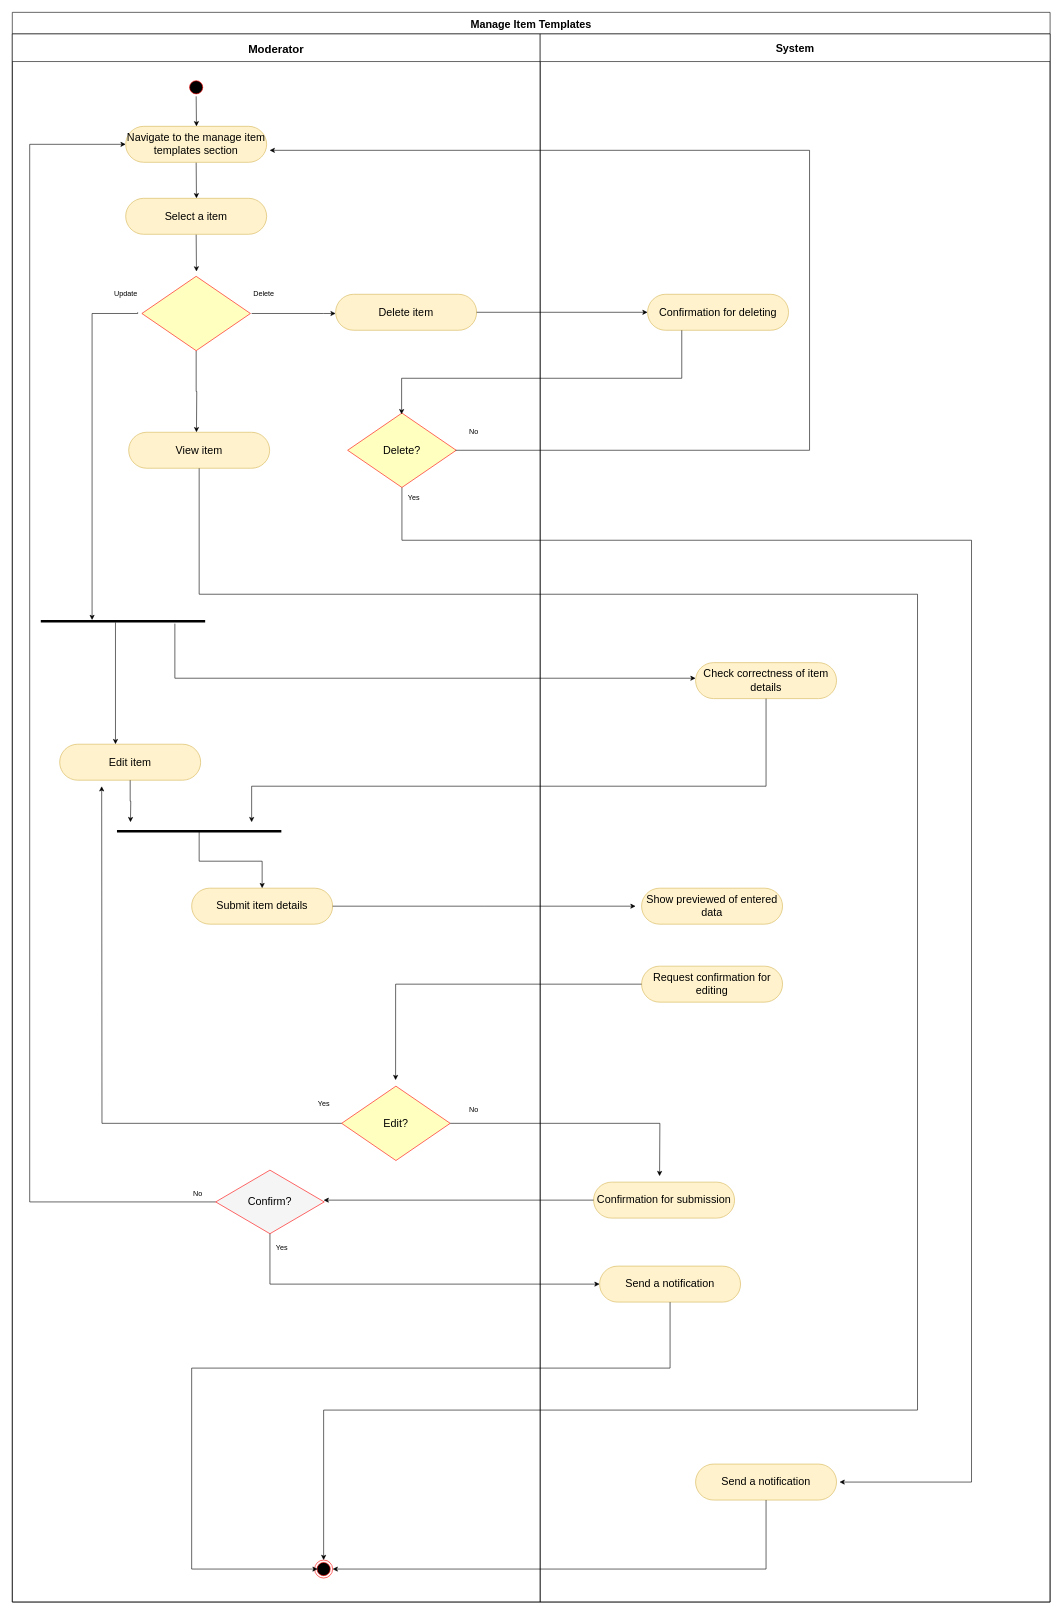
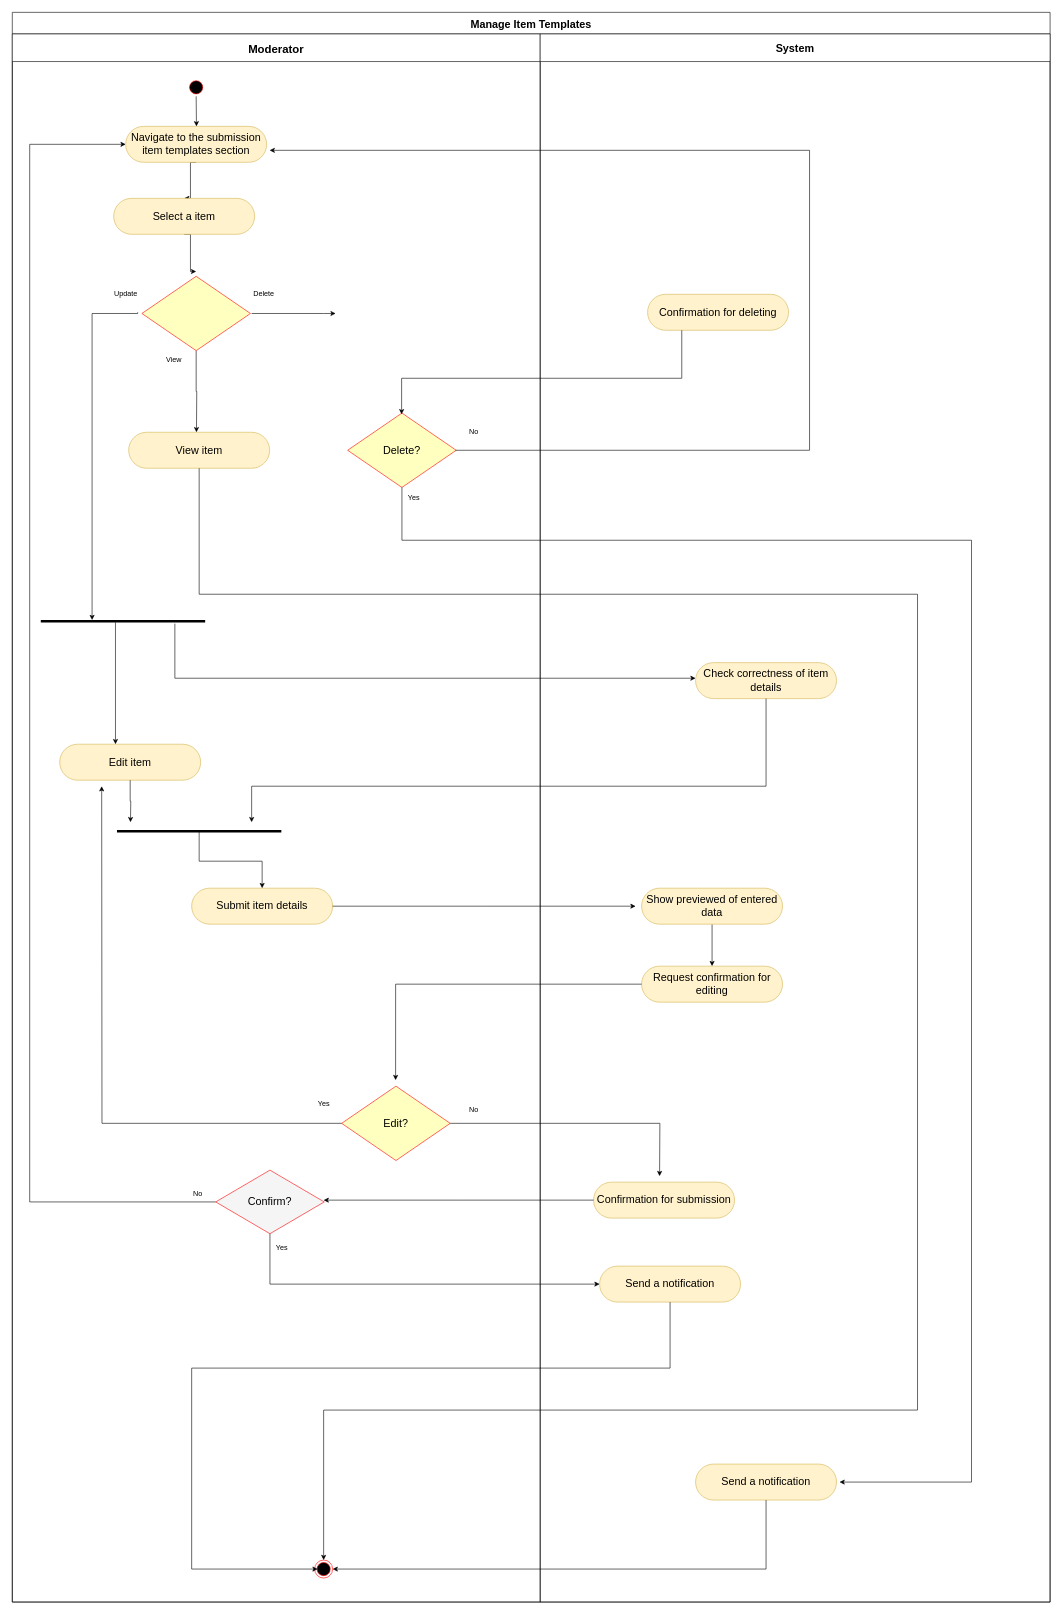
- <mxCell id="5" value="&lt;span id=&quot;docs-internal-guid-8911267b-7fff-a18d-b840-a1d3abe466f2&quot;&gt;&lt;span style=&quot;background-color: transparent; font-variant-numeric: normal; font-variant-east-asian: normal; vertical-align: baseline;&quot;&gt;&lt;font style=&quot;font-size: 18px;&quot;&gt;Navigate to the manage item templates section&lt;/font&gt;&lt;/span&gt;&lt;/span&gt;" style="rounded=1;whiteSpace=wrap;html=1;fontSize=18;arcSize=50;fillColor=#fff2cc;strokeColor=#d6b656;" parent="3" vertex="1"><mxGeometry x="189" y="154" width="235" height="60" as="geometry" /></mxCell>
+ <mxCell id="5" value="&lt;span id=&quot;docs-internal-guid-8911267b-7fff-a18d-b840-a1d3abe466f2&quot;&gt;&lt;span style=&quot;background-color: transparent; font-variant-numeric: normal; font-variant-east-asian: normal; vertical-align: baseline;&quot;&gt;&lt;font style=&quot;font-size: 18px;&quot;&gt;Navigate to the submission item templates section&lt;/font&gt;&lt;/span&gt;&lt;/span&gt;" style="rounded=1;whiteSpace=wrap;html=1;fontSize=18;arcSize=50;fillColor=#fff2cc;strokeColor=#d6b656;" parent="3" vertex="1"><mxGeometry x="189" y="154" width="235" height="60" as="geometry" /></mxCell>
- <mxCell id="9" value="&lt;span id=&quot;docs-internal-guid-8911267b-7fff-a18d-b840-a1d3abe466f2&quot;&gt;&lt;span style=&quot;background-color: transparent; font-variant-numeric: normal; font-variant-east-asian: normal; vertical-align: baseline;&quot;&gt;&lt;font style=&quot;font-size: 18px;&quot;&gt;Select a item&lt;br&gt;&lt;/font&gt;&lt;/span&gt;&lt;/span&gt;" style="rounded=1;whiteSpace=wrap;html=1;fontSize=18;arcSize=50;fillColor=#fff2cc;strokeColor=#d6b656;" parent="3" vertex="1"><mxGeometry x="189" y="274" width="235" height="60" as="geometry" /></mxCell>
+ <mxCell id="9" value="&lt;span id=&quot;docs-internal-guid-8911267b-7fff-a18d-b840-a1d3abe466f2&quot;&gt;&lt;span style=&quot;background-color: transparent; font-variant-numeric: normal; font-variant-east-asian: normal; vertical-align: baseline;&quot;&gt;&lt;font style=&quot;font-size: 18px;&quot;&gt;Select a item&lt;br&gt;&lt;/font&gt;&lt;/span&gt;&lt;/span&gt;" style="rounded=1;whiteSpace=wrap;html=1;fontSize=18;arcSize=50;fillColor=#fff2cc;strokeColor=#d6b656;" parent="3" vertex="1"><mxGeometry x="169" y="274" width="235" height="60" as="geometry" /></mxCell>
- <mxCell id="14" value="&lt;span id=&quot;docs-internal-guid-8911267b-7fff-a18d-b840-a1d3abe466f2&quot;&gt;&lt;span style=&quot;background-color: transparent; font-variant-numeric: normal; font-variant-east-asian: normal; vertical-align: baseline;&quot;&gt;&lt;font style=&quot;font-size: 18px;&quot;&gt;Delete item&lt;/font&gt;&lt;/span&gt;&lt;/span&gt;" style="rounded=1;whiteSpace=wrap;html=1;fontSize=18;arcSize=50;fillColor=#fff2cc;strokeColor=#d6b656;" parent="3" vertex="1"><mxGeometry x="539" y="434" width="235" height="60" as="geometry" /></mxCell>
- <mxCell id="29" style="edgeStyle=orthogonalEdgeStyle;rounded=0;orthogonalLoop=1;jettySize=auto;html=1;" parent="2" source="14" target="31" edge="1"><mxGeometry relative="1" as="geometry" /></mxCell>
+ <mxCell id="44" value="View" style="text;html=1;align=center;verticalAlign=middle;resizable=0;points=[];autosize=1;strokeColor=none;fillColor=none;" parent="1" vertex="1"><mxGeometry x="264" y="585" width="50" height="30" as="geometry" /></mxCell>
+ <mxCell id="33" style="edgeStyle=orthogonalEdgeStyle;rounded=0;orthogonalLoop=1;jettySize=auto;html=1;exitX=0.5;exitY=1;exitDx=0;exitDy=0;entryX=0.5;entryY=0;entryDx=0;entryDy=0;" parent="30" source="34" target="35" edge="1"><mxGeometry relative="1" as="geometry" /></mxCell>
